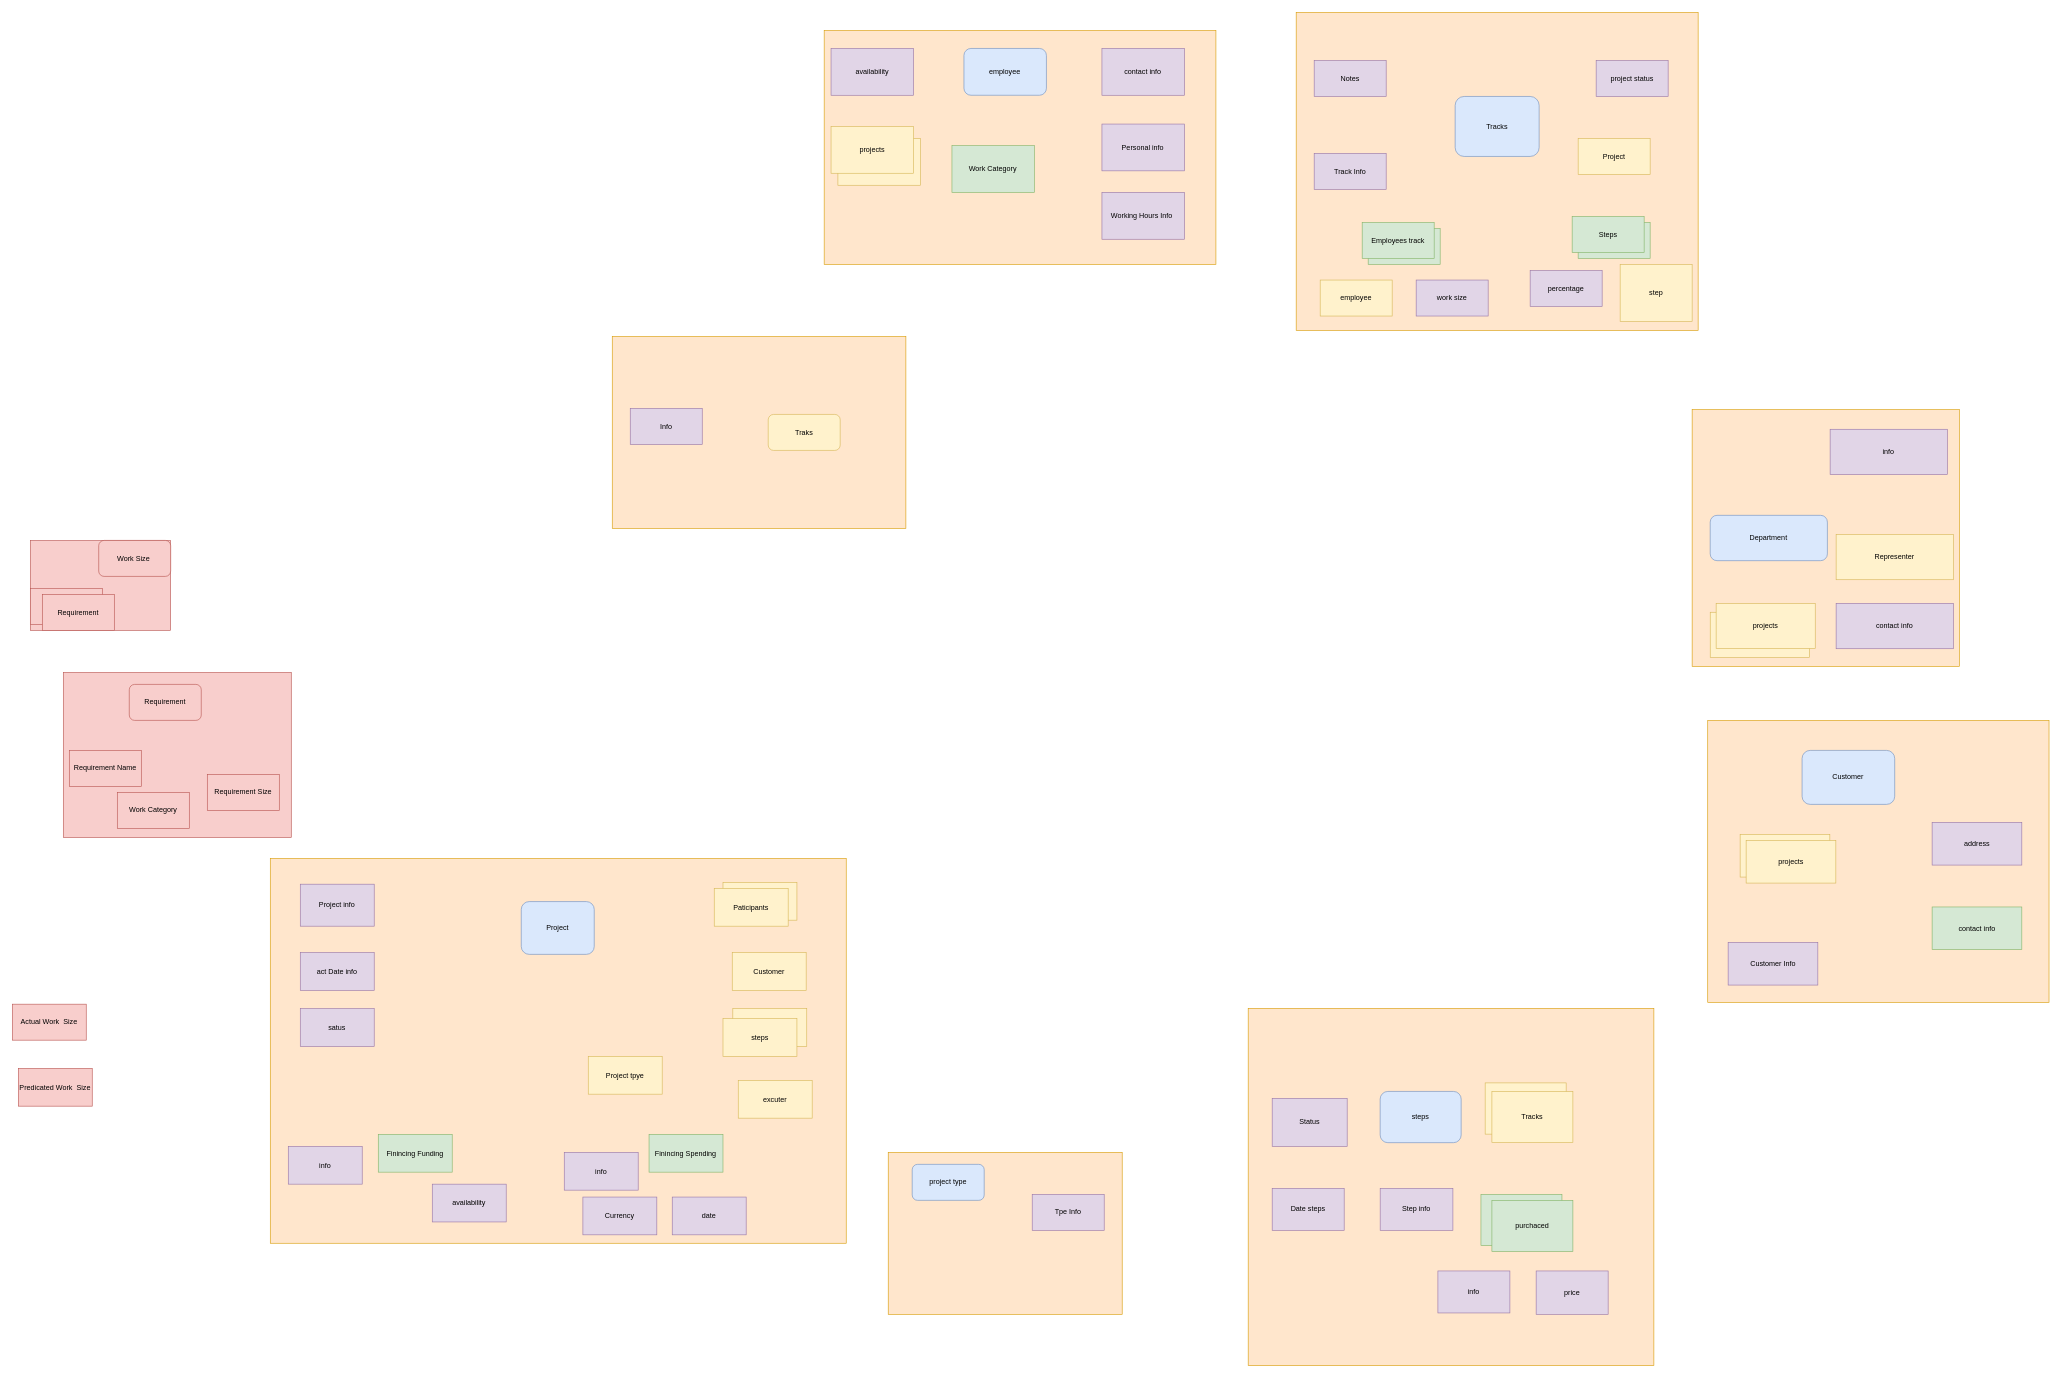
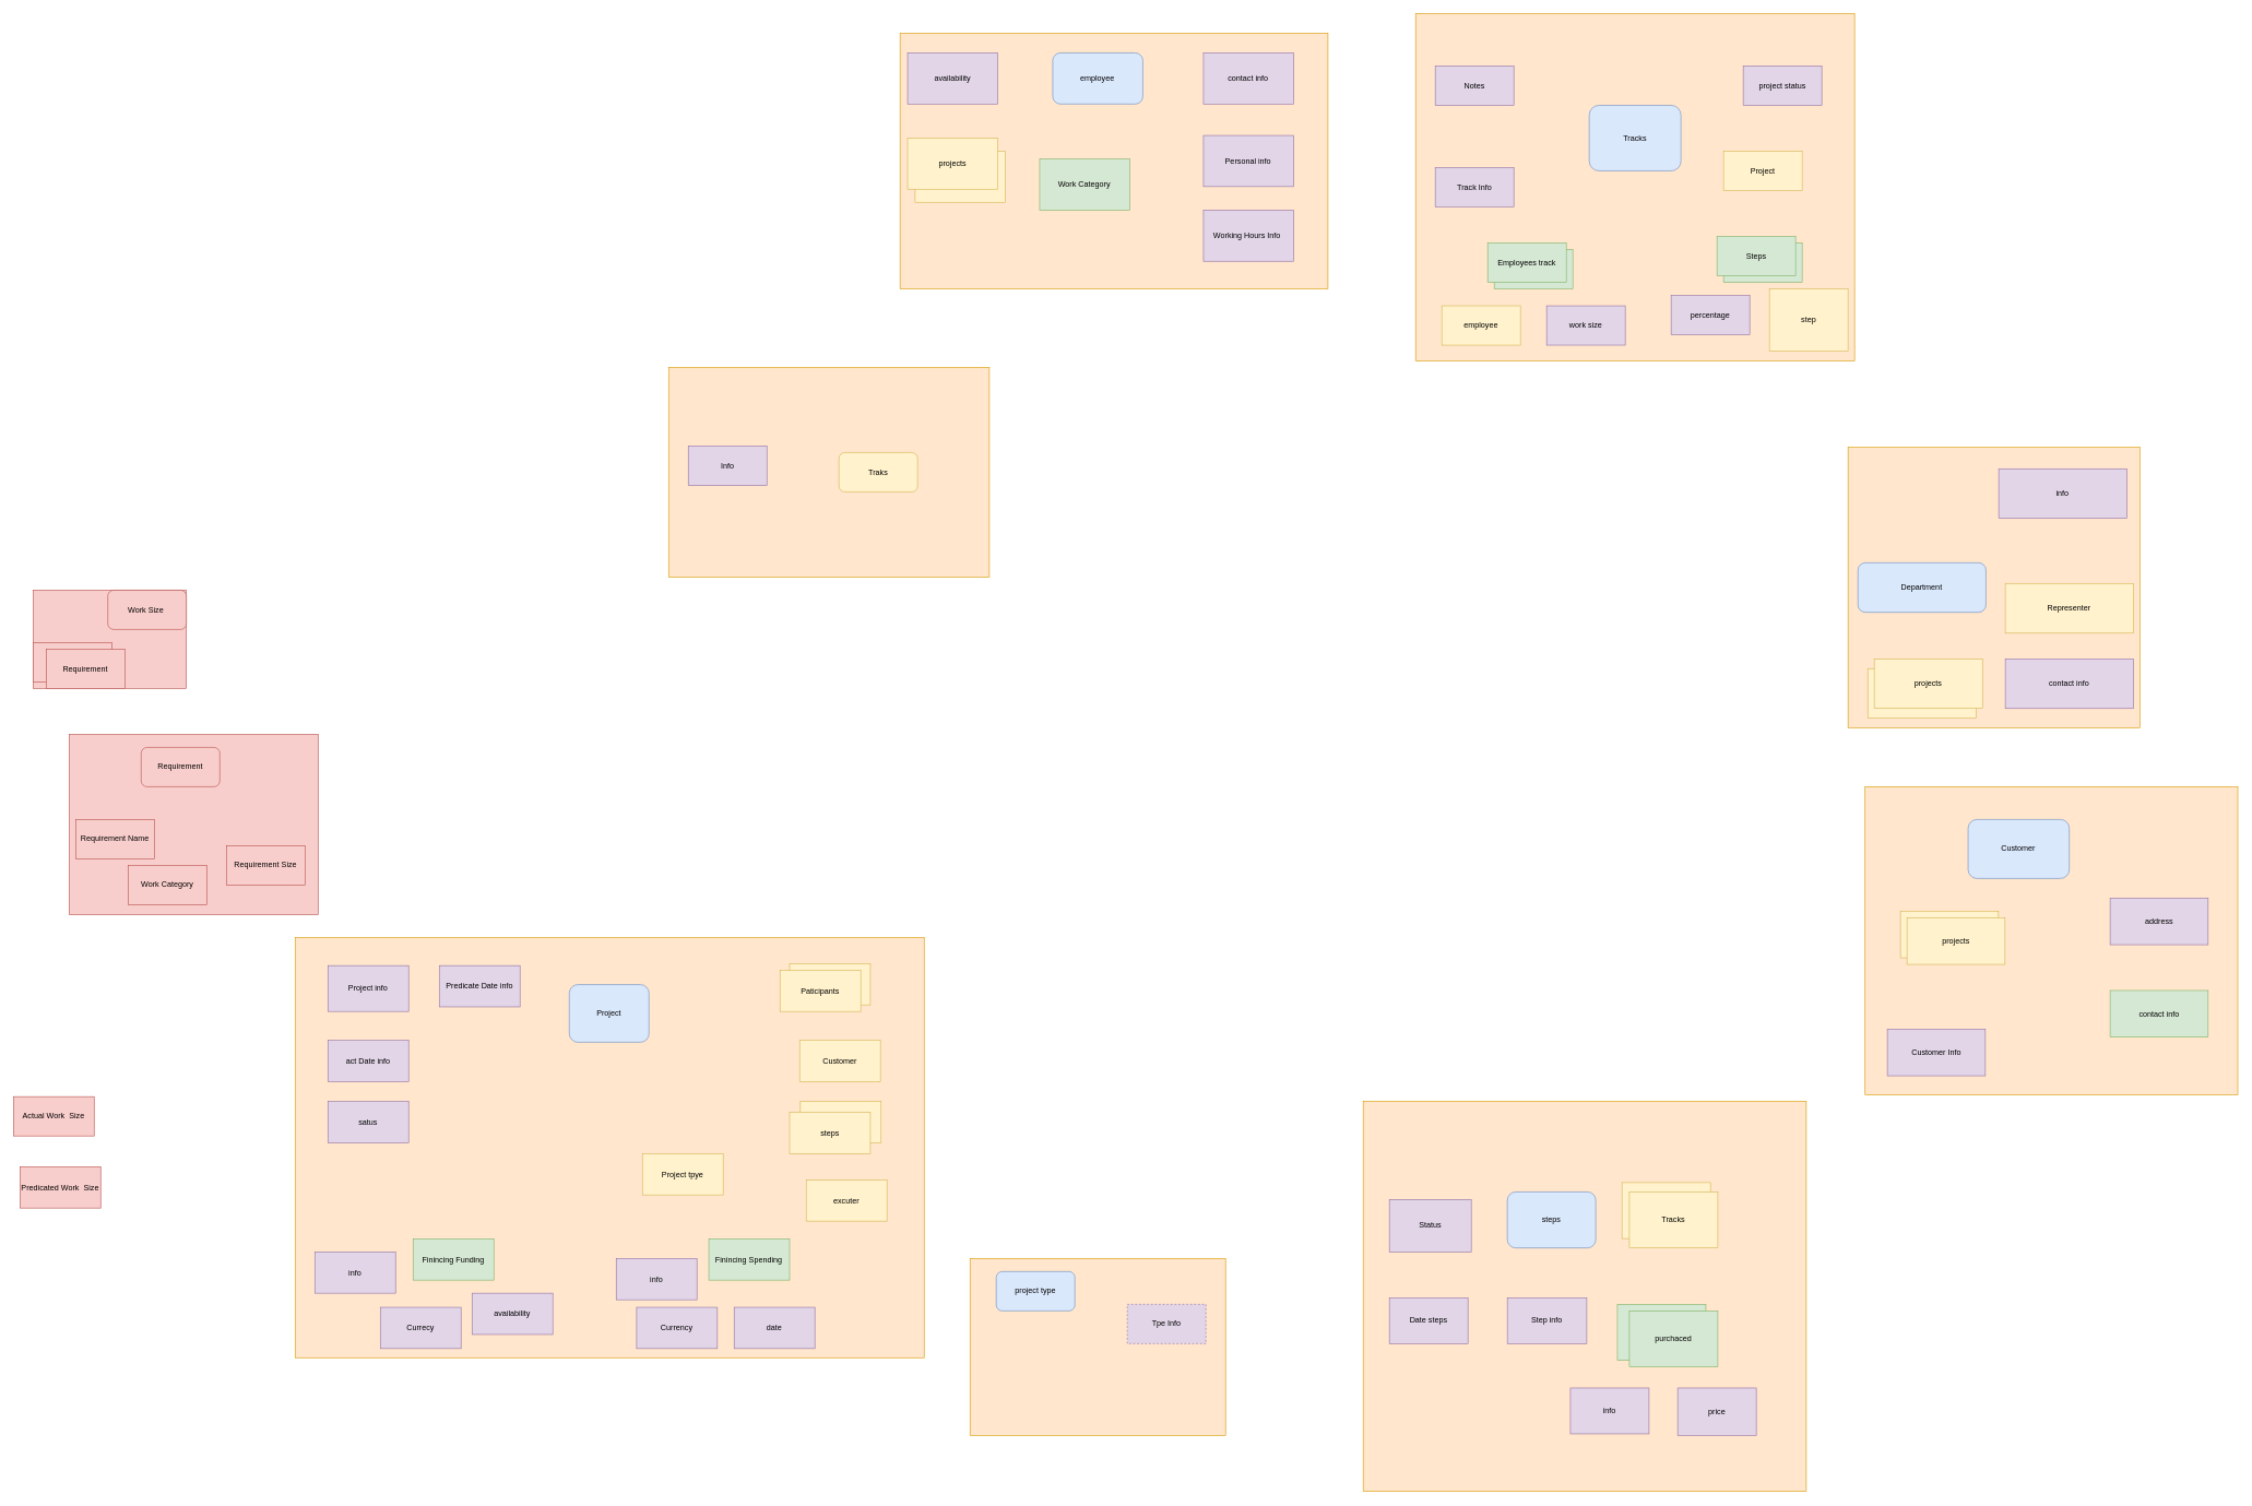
- <mxCell id="25" value="Department" style="rounded=1;whiteSpace=wrap;html=1;fillColor=#dae8fc;strokeColor=#6c8ebf;container=0;" parent="23" vertex="1"><mxGeometry x="30.14" y="176.242" width="195.319" height="75.556" as="geometry" /></mxCell>
+ <mxCell id="25" value="Department" style="rounded=1;whiteSpace=wrap;html=1;fillColor=#dae8fc;strokeColor=#6c8ebf;container=0;" parent="23" vertex="1"><mxGeometry x="15.14" y="176.242" width="195.319" height="75.556" as="geometry" /></mxCell>
+ <mxCell id="74" value="Predicate Date info" style="rounded=0;whiteSpace=wrap;html=1;fillColor=#e1d5e7;strokeColor=#9673a6;container=0;" parent="67" vertex="1"><mxGeometry x="220.002" y="43" width="123.243" height="63" as="geometry" /></mxCell>
- <mxCell id="13" value="Tpe Info" style="rounded=0;whiteSpace=wrap;html=1;fillColor=#e1d5e7;strokeColor=#9673a6;" parent="11" vertex="1"><mxGeometry x="240" y="70" width="120" height="60" as="geometry" /></mxCell>
+ <mxCell id="13" value="Tpe Info" style="rounded=0;whiteSpace=wrap;html=1;fillColor=#e1d5e7;strokeColor=#9673a6;dashed=1;" parent="11" vertex="1"><mxGeometry x="240" y="70" width="120" height="60" as="geometry" /></mxCell>
+ <mxCell id="79" value="Currecy" style="rounded=0;whiteSpace=wrap;html=1;fillColor=#e1d5e7;strokeColor=#9673a6;container=0;" parent="67" vertex="1"><mxGeometry x="130.001" y="564.5" width="123.243" height="63" as="geometry" /></mxCell>
